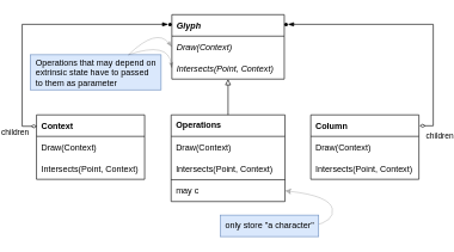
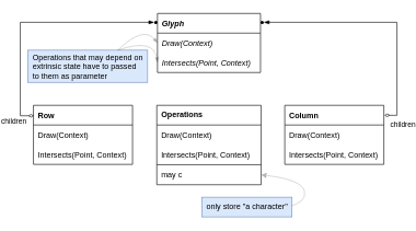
- <mxCell id="16" value="" style="edgeStyle=orthogonalEdgeStyle;rounded=0;orthogonalLoop=1;jettySize=auto;html=1;fontSize=12;startSize=30;endArrow=block;endFill=0;exitX=0.5;exitY=0;exitDx=0;exitDy=0;entryX=0.5;entryY=1;entryDx=0;entryDy=0;" edge="1" parent="1" source="11" target="2"><mxGeometry relative="1" as="geometry"><mxPoint x="114.5" y="170" as="sourcePoint" /><mxPoint x="323" y="120" as="targetPoint" /></mxGeometry></mxCell>
- <mxCell id="5" value="Context" style="swimlane;fontStyle=1;childLayout=stackLayout;horizontal=1;startSize=30;fillColor=none;horizontalStack=0;resizeParent=1;resizeParentMax=0;resizeLast=0;collapsible=0;marginBottom=0;fontSize=12;swimlaneHead=1;swimlaneBody=1;connectable=1;allowArrows=1;dropTarget=1;align=left;spacingLeft=5;" parent="1" vertex="1"><mxGeometry x="29" y="160" width="151" height="90" as="geometry"><mxRectangle x="245" y="370" width="90" height="26" as="alternateBounds" /></mxGeometry></mxCell>
+ <mxCell id="5" value="Row" style="swimlane;fontStyle=1;childLayout=stackLayout;horizontal=1;startSize=30;fillColor=none;horizontalStack=0;resizeParent=1;resizeParentMax=0;resizeLast=0;collapsible=0;marginBottom=0;fontSize=12;swimlaneHead=1;swimlaneBody=1;connectable=1;allowArrows=1;dropTarget=1;align=left;spacingLeft=5;" parent="1" vertex="1"><mxGeometry x="29" y="160" width="151" height="90" as="geometry"><mxRectangle x="245" y="370" width="90" height="26" as="alternateBounds" /></mxGeometry></mxCell>
